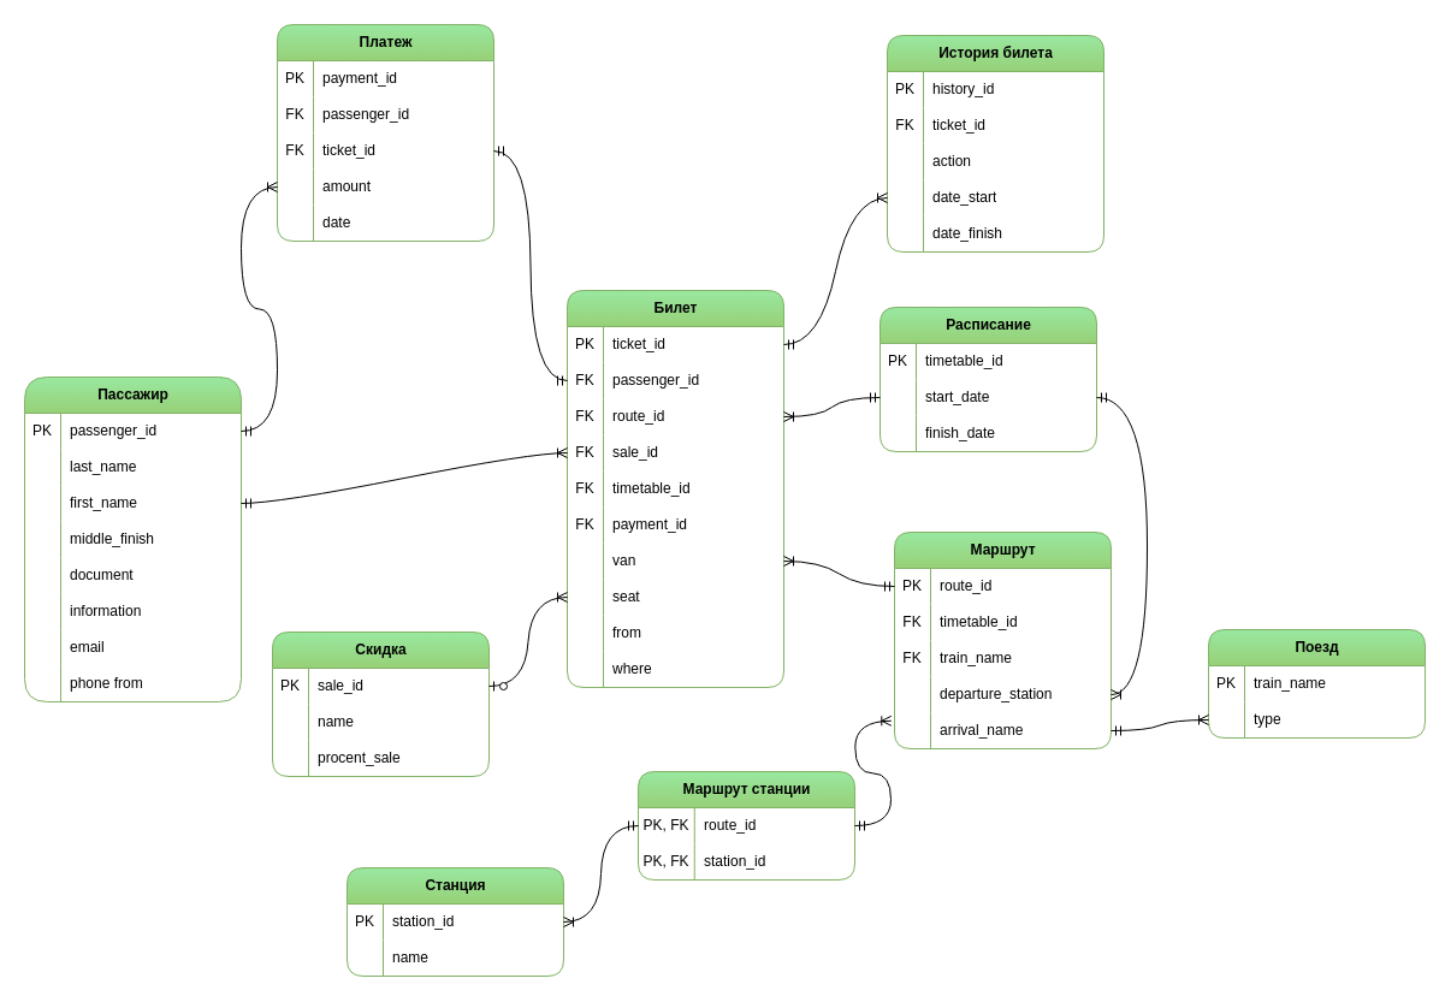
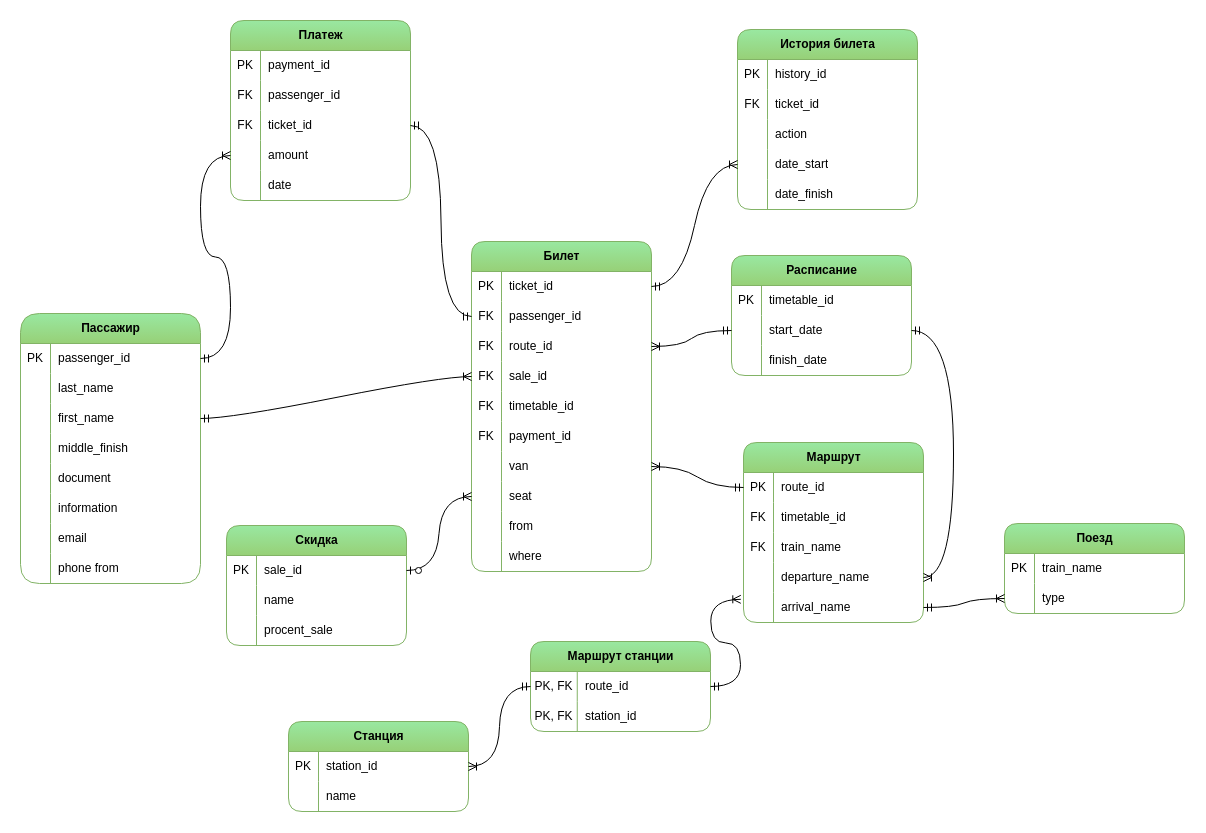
- <mxCell id="71" value="departure_station" style="shape=partialRectangle;connectable=0;fillColor=none;top=0;left=0;bottom=0;right=0;align=left;spacingLeft=6;overflow=hidden;whiteSpace=wrap;html=1;" parent="69" vertex="1"><mxGeometry x="30" width="150" height="30" as="geometry"><mxRectangle width="150" height="30" as="alternateBounds" /></mxGeometry></mxCell>
+ <mxCell id="71" value="departure_name" style="shape=partialRectangle;connectable=0;fillColor=none;top=0;left=0;bottom=0;right=0;align=left;spacingLeft=6;overflow=hidden;whiteSpace=wrap;html=1;" parent="69" vertex="1"><mxGeometry x="30" width="150" height="30" as="geometry"><mxRectangle width="150" height="30" as="alternateBounds" /></mxGeometry></mxCell>
